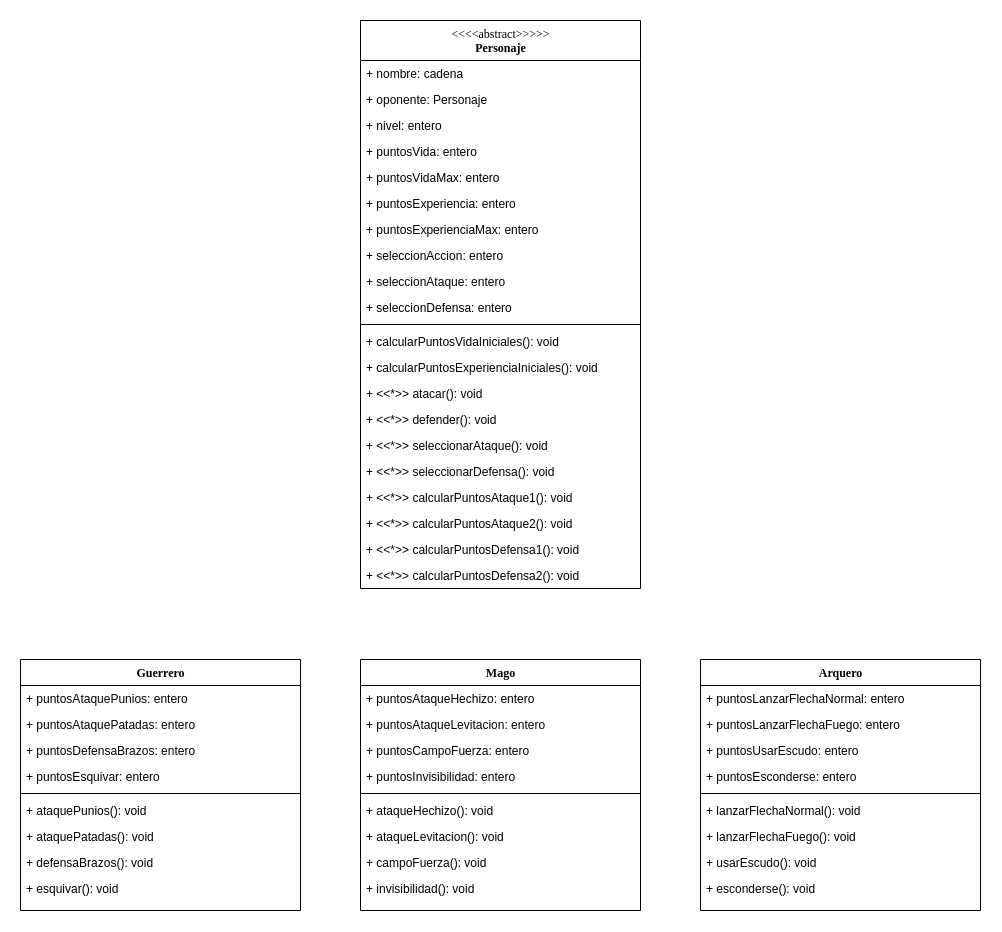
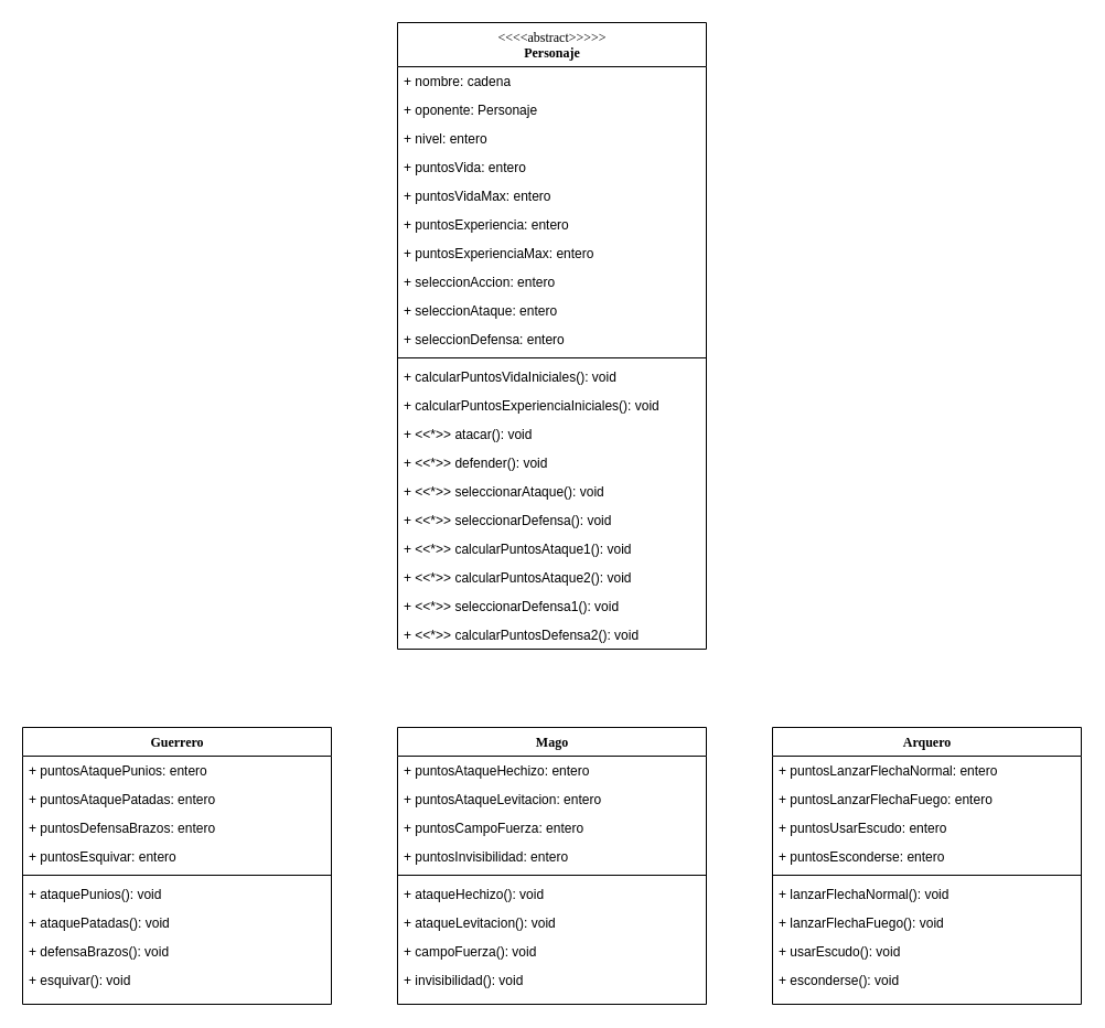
- <mxCell id="22" value="+ &amp;lt;&amp;lt;*&amp;gt;&amp;gt; calcularPuntosDefensa1(): void" style="text;html=1;strokeColor=none;fillColor=none;align=left;verticalAlign=top;spacingLeft=4;spacingRight=4;whiteSpace=wrap;overflow=hidden;rotatable=0;points=[[0,0.5],[1,0.5]];portConstraint=eastwest;" vertex="1" parent="2"><mxGeometry y="516" width="280" height="26" as="geometry" /></mxCell>
+ <mxCell id="22" value="+ &amp;lt;&amp;lt;*&amp;gt;&amp;gt; seleccionarDefensa1(): void" style="text;html=1;strokeColor=none;fillColor=none;align=left;verticalAlign=top;spacingLeft=4;spacingRight=4;whiteSpace=wrap;overflow=hidden;rotatable=0;points=[[0,0.5],[1,0.5]];portConstraint=eastwest;" vertex="1" parent="2"><mxGeometry y="516" width="280" height="26" as="geometry" /></mxCell>
